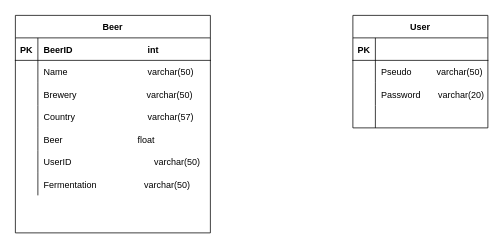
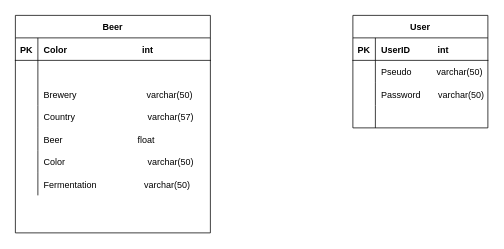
+ <mxCell id="29" value="UserID           int" style="shape=partialRectangle;connectable=0;fillColor=none;top=0;left=0;bottom=0;right=0;align=left;spacingLeft=6;fontStyle=1;overflow=hidden;" parent="27" vertex="1"><mxGeometry x="30" width="150" height="30" as="geometry" /></mxCell>
- <mxCell id="5" value="BeerID                              int" style="shape=partialRectangle;connectable=0;fillColor=none;top=0;left=0;bottom=0;right=0;align=left;spacingLeft=6;fontStyle=1;overflow=hidden;" parent="3" vertex="1"><mxGeometry x="30" width="230" height="30" as="geometry" /></mxCell>
+ <mxCell id="5" value="Color                              int" style="shape=partialRectangle;connectable=0;fillColor=none;top=0;left=0;bottom=0;right=0;align=left;spacingLeft=6;fontStyle=1;overflow=hidden;" parent="3" vertex="1"><mxGeometry x="30" width="230" height="30" as="geometry" /></mxCell>
- <mxCell id="8" value="Name                                varchar(50)" style="shape=partialRectangle;connectable=0;fillColor=none;top=0;left=0;bottom=0;right=0;align=left;spacingLeft=6;overflow=hidden;" parent="6" vertex="1"><mxGeometry x="30" width="230" height="30" as="geometry" /></mxCell>
- <mxCell id="35" value="Password       varchar(20)" style="shape=partialRectangle;connectable=0;fillColor=none;top=0;left=0;bottom=0;right=0;align=left;spacingLeft=6;overflow=hidden;" parent="33" vertex="1"><mxGeometry x="30" width="150" height="30" as="geometry" /></mxCell>
+ <mxCell id="35" value="Password       varchar(50)" style="shape=partialRectangle;connectable=0;fillColor=none;top=0;left=0;bottom=0;right=0;align=left;spacingLeft=6;overflow=hidden;" parent="33" vertex="1"><mxGeometry x="30" width="150" height="30" as="geometry" /></mxCell>
- <mxCell id="20" value="UserID                                 varchar(50)" style="shape=partialRectangle;connectable=0;fillColor=none;top=0;left=0;bottom=0;right=0;align=left;spacingLeft=6;overflow=hidden;" parent="18" vertex="1"><mxGeometry x="30" width="230" height="30" as="geometry" /></mxCell>
+ <mxCell id="20" value="Color                                 varchar(50)" style="shape=partialRectangle;connectable=0;fillColor=none;top=0;left=0;bottom=0;right=0;align=left;spacingLeft=6;overflow=hidden;" parent="18" vertex="1"><mxGeometry x="30" width="230" height="30" as="geometry" /></mxCell>
